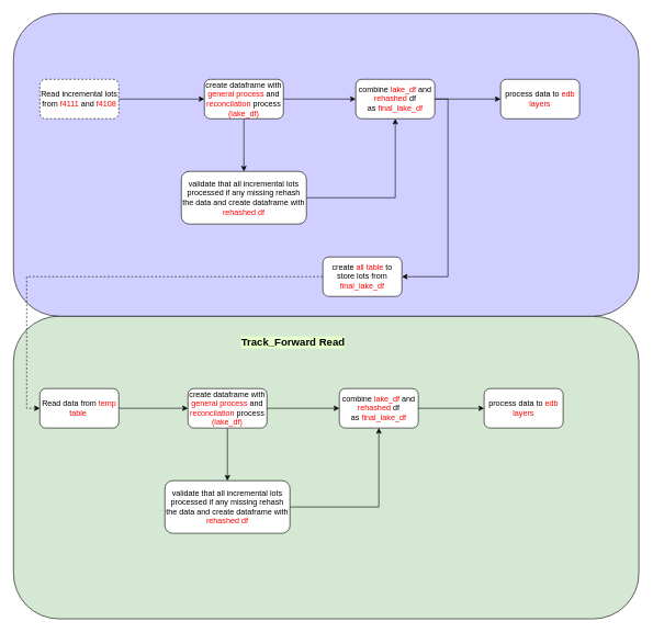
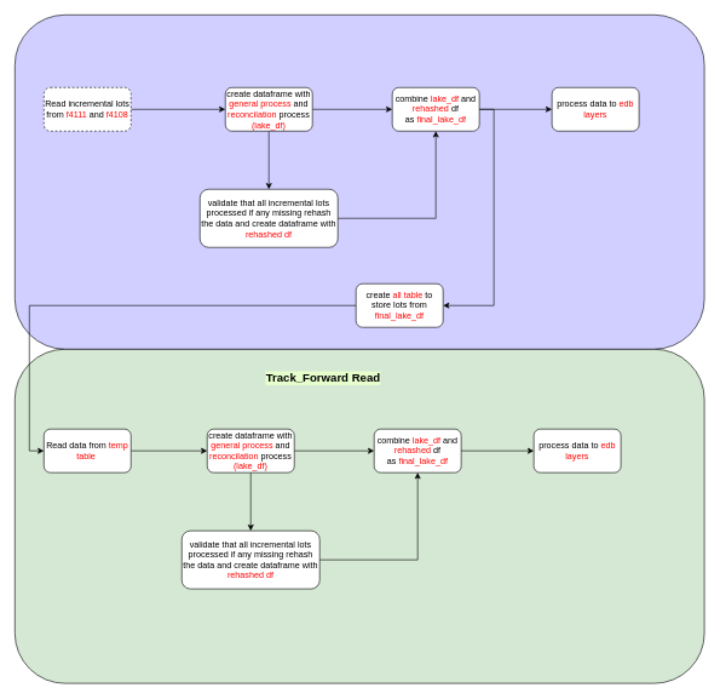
- <mxCell id="14" style="edgeStyle=orthogonalEdgeStyle;rounded=0;orthogonalLoop=1;jettySize=auto;html=1;exitX=0;exitY=0.5;exitDx=0;exitDy=0;entryX=0;entryY=0.5;entryDx=0;entryDy=0;dashed=1;" edge="1" parent="1" source="15" target="26"><mxGeometry relative="1" as="geometry" /></mxCell>
+ <mxCell id="14" style="edgeStyle=orthogonalEdgeStyle;rounded=0;orthogonalLoop=1;jettySize=auto;html=1;exitX=0;exitY=0.5;exitDx=0;exitDy=0;entryX=0;entryY=0.5;entryDx=0;entryDy=0;" edge="1" parent="1" source="15" target="26"><mxGeometry relative="1" as="geometry" /></mxCell>
